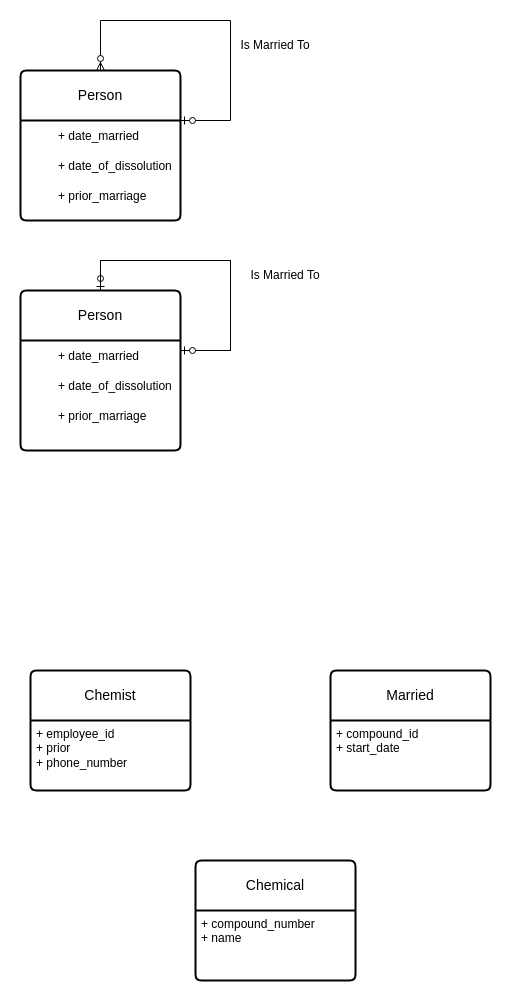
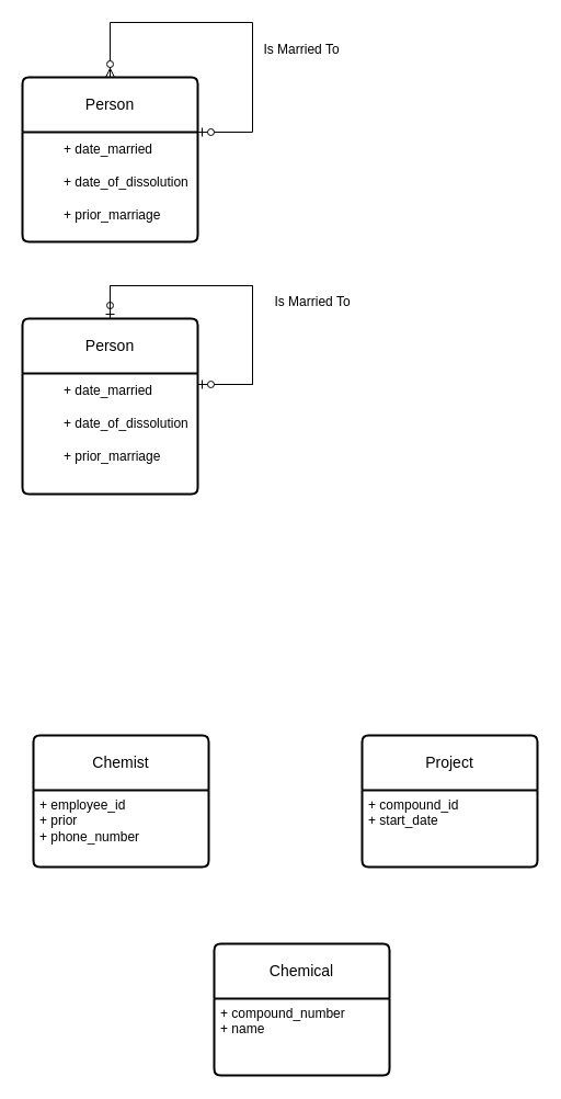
- <mxCell id="31" value="Married" style="swimlane;childLayout=stackLayout;horizontal=1;startSize=50;horizontalStack=0;rounded=1;fontSize=14;fontStyle=0;strokeWidth=2;resizeParent=0;resizeLast=1;shadow=0;dashed=0;align=center;arcSize=4;whiteSpace=wrap;html=1;" vertex="1" parent="1"><mxGeometry x="330" y="670" width="160" height="120" as="geometry" /></mxCell>
+ <mxCell id="31" value="Project" style="swimlane;childLayout=stackLayout;horizontal=1;startSize=50;horizontalStack=0;rounded=1;fontSize=14;fontStyle=0;strokeWidth=2;resizeParent=0;resizeLast=1;shadow=0;dashed=0;align=center;arcSize=4;whiteSpace=wrap;html=1;" vertex="1" parent="1"><mxGeometry x="330" y="670" width="160" height="120" as="geometry" /></mxCell>
